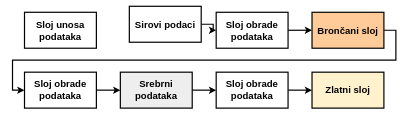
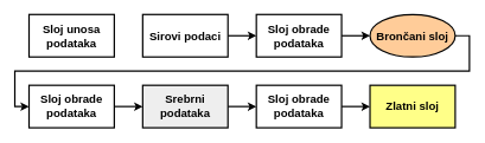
- <mxCell id="4" value="Sirovi podaci" style="rounded=0;whiteSpace=wrap;html=1;fontSize=16;fontStyle=1;strokeWidth=2;strokeColor=#000000;" parent="1" vertex="1"><mxGeometry x="215" y="10" width="120" height="60" as="geometry" /></mxCell>
+ <mxCell id="4" value="Sirovi podaci" style="rounded=0;whiteSpace=wrap;html=1;fontSize=16;fontStyle=1;strokeWidth=2;strokeColor=#000000;" parent="1" vertex="1"><mxGeometry x="200" y="20" width="120" height="60" as="geometry" /></mxCell>
- <mxCell id="8" value="Brončani sloj" style="rounded=0;whiteSpace=wrap;html=1;fillColor=#FFCC99;strokeColor=#000000;fontSize=16;fontStyle=1;strokeWidth=2;" parent="1" vertex="1"><mxGeometry x="520" y="20" width="120" height="60" as="geometry" /></mxCell>
+ <mxCell id="8" value="Brončani sloj" style="ellipse;whiteSpace=wrap;html=1;fillColor=#FFCC99;strokeColor=#000000;fontSize=16;fontStyle=1;strokeWidth=2;" parent="1" vertex="1"><mxGeometry x="520" y="20" width="120" height="60" as="geometry" /></mxCell>
- <mxCell id="15" value="Zlatni sloj" style="rounded=0;whiteSpace=wrap;html=1;fillColor=#fff2cc;strokeColor=#000000;fontSize=16;fontStyle=1;strokeWidth=2;" parent="1" vertex="1"><mxGeometry x="520" y="120" width="120" height="60" as="geometry" /></mxCell>
+ <mxCell id="15" value="Zlatni sloj" style="rounded=0;whiteSpace=wrap;html=1;fillColor=#ffff88;strokeColor=#000000;fontSize=16;fontStyle=1;strokeWidth=2;" parent="1" vertex="1"><mxGeometry x="520" y="120" width="120" height="60" as="geometry" /></mxCell>
